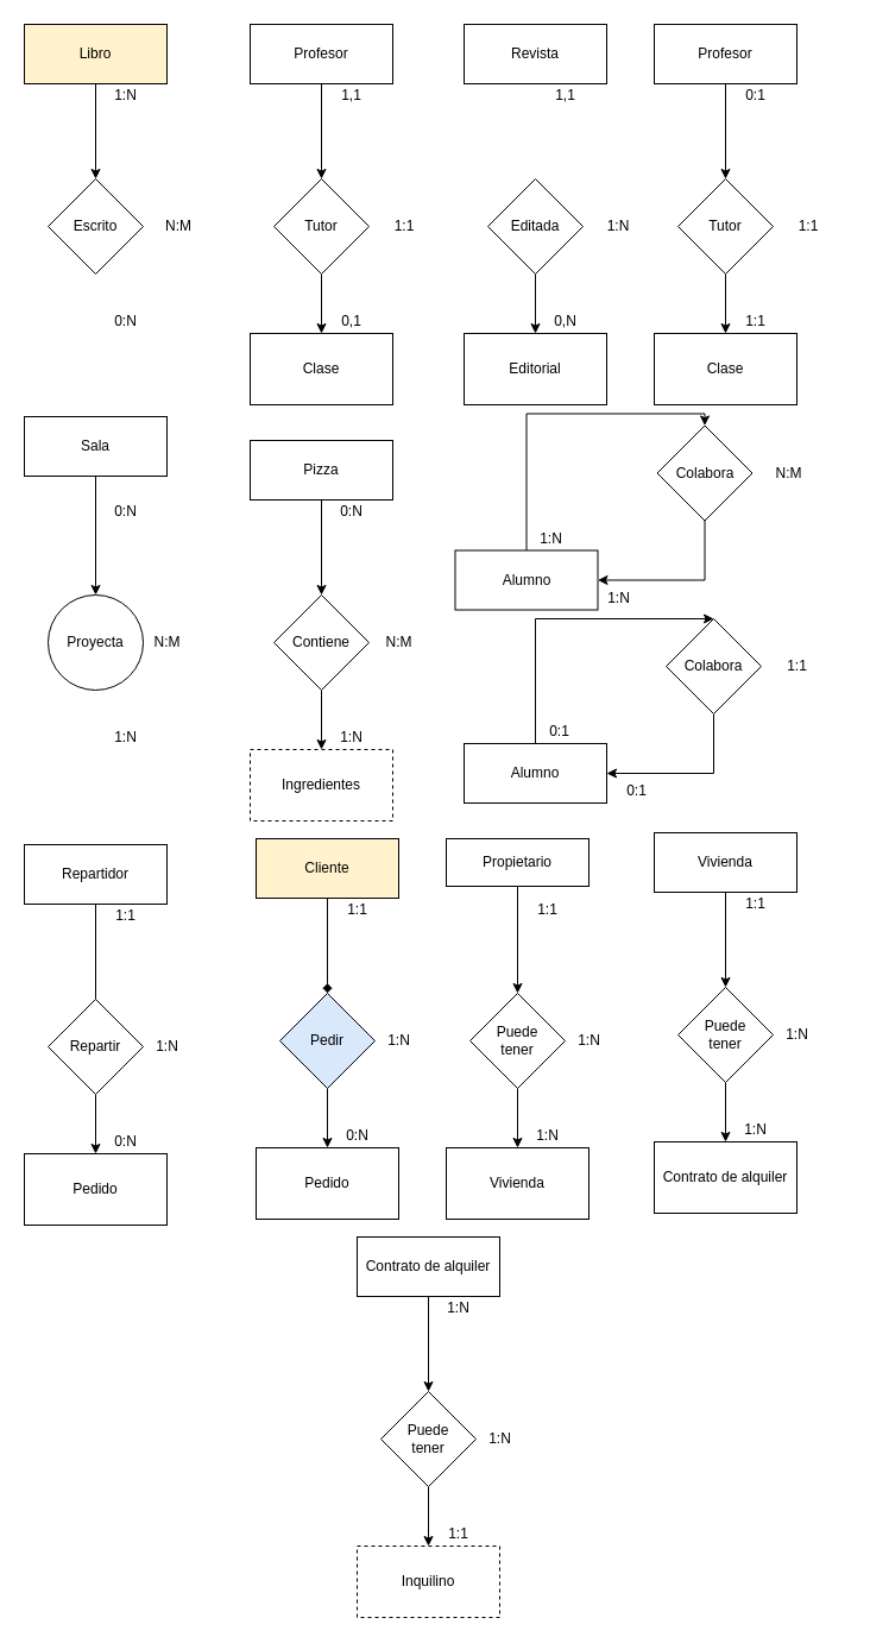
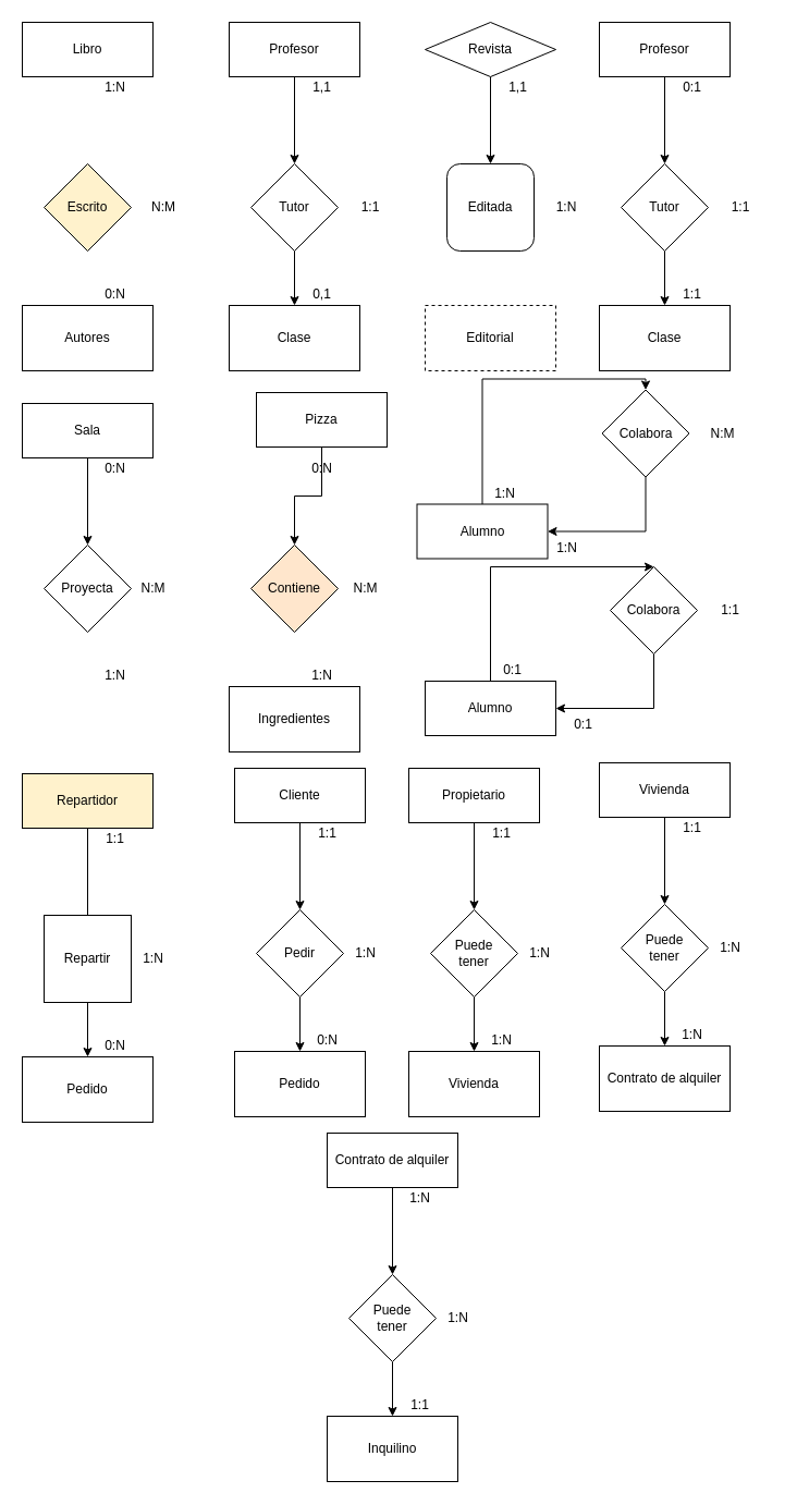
- <mxCell id="3" value="Libro" style="rounded=0;whiteSpace=wrap;html=1;fillColor=#fff2cc;" parent="1" vertex="1"><mxGeometry x="20" y="20" width="120" height="50" as="geometry" /></mxCell>
+ <mxCell id="3" value="Libro" style="rounded=0;whiteSpace=wrap;html=1;" parent="1" vertex="1"><mxGeometry x="20" y="20" width="120" height="50" as="geometry" /></mxCell>
- <mxCell id="18" value="Revista" style="rounded=0;whiteSpace=wrap;html=1;" parent="1" vertex="1"><mxGeometry x="390" y="20" width="120" height="50" as="geometry" /></mxCell>
+ <mxCell id="18" value="Revista" style="rhombus;whiteSpace=wrap;html=1;" parent="1" vertex="1"><mxGeometry x="390" y="20" width="120" height="50" as="geometry" /></mxCell>
- <mxCell id="2" style="edgeStyle=orthogonalEdgeStyle;rounded=0;orthogonalLoop=1;jettySize=auto;html=1;exitX=0.5;exitY=1;exitDx=0;exitDy=0;entryX=0.5;entryY=0;entryDx=0;entryDy=0;" parent="1" source="3" target="5" edge="1"><mxGeometry relative="1" as="geometry" /></mxCell>
+ <mxCell id="17" style="edgeStyle=orthogonalEdgeStyle;rounded=0;orthogonalLoop=1;jettySize=auto;html=1;exitX=0.5;exitY=1;exitDx=0;exitDy=0;entryX=0.5;entryY=0;entryDx=0;entryDy=0;" parent="1" source="18" target="21" edge="1"><mxGeometry relative="1" as="geometry" /></mxCell>
- <mxCell id="5" value="Escrito" style="rhombus;whiteSpace=wrap;html=1;" parent="1" vertex="1"><mxGeometry x="40" y="150" width="80" height="80" as="geometry" /></mxCell>
+ <mxCell id="5" value="Escrito" style="rhombus;whiteSpace=wrap;html=1;fillColor=#fff2cc;" parent="1" vertex="1"><mxGeometry x="40" y="150" width="80" height="80" as="geometry" /></mxCell>
- <mxCell id="21" value="Editada" style="rhombus;whiteSpace=wrap;html=1;" parent="1" vertex="1"><mxGeometry x="410" y="150" width="80" height="80" as="geometry" /></mxCell>
+ <mxCell id="21" value="Editada" style="whiteSpace=wrap;html=1;rounded=1;" parent="1" vertex="1"><mxGeometry x="410" y="150" width="80" height="80" as="geometry" /></mxCell>
- <mxCell id="20" style="edgeStyle=orthogonalEdgeStyle;rounded=0;orthogonalLoop=1;jettySize=auto;html=1;exitX=0.5;exitY=1;exitDx=0;exitDy=0;entryX=0.5;entryY=0;entryDx=0;entryDy=0;" parent="1" source="21" target="19" edge="1"><mxGeometry relative="1" as="geometry" /></mxCell>
- <mxCell id="23" value="0,N" style="text;html=1;align=center;verticalAlign=middle;resizable=0;points=[];autosize=1;strokeColor=none;fillColor=none;" parent="1" vertex="1"><mxGeometry x="460" y="260" width="30" height="20" as="geometry" /></mxCell>
+ <mxCell id="4" value="Autores" style="rounded=0;whiteSpace=wrap;html=1;" parent="1" vertex="1"><mxGeometry x="20" y="280" width="120" height="60" as="geometry" /></mxCell>
- <mxCell id="19" value="Editorial" style="rounded=0;whiteSpace=wrap;html=1;" parent="1" vertex="1"><mxGeometry x="390" y="280" width="120" height="60" as="geometry" /></mxCell>
+ <mxCell id="19" value="Editorial" style="rounded=0;whiteSpace=wrap;html=1;dashed=1;" parent="1" vertex="1"><mxGeometry x="390" y="280" width="120" height="60" as="geometry" /></mxCell>
- <mxCell id="34" value="Sala" style="rounded=0;whiteSpace=wrap;html=1;" vertex="1" parent="1"><mxGeometry x="20" y="350" width="120" height="50" as="geometry" /></mxCell>
+ <mxCell id="34" value="Sala" style="rounded=0;whiteSpace=wrap;html=1;" vertex="1" parent="1"><mxGeometry x="20" y="370" width="120" height="50" as="geometry" /></mxCell>
- <mxCell id="40" value="Pizza" style="rounded=0;whiteSpace=wrap;html=1;" vertex="1" parent="1"><mxGeometry x="210" y="370" width="120" height="50" as="geometry" /></mxCell>
+ <mxCell id="40" value="Pizza" style="rounded=0;whiteSpace=wrap;html=1;" vertex="1" parent="1"><mxGeometry x="235" y="360" width="120" height="50" as="geometry" /></mxCell>
- <mxCell id="35" value="Proyecta" style="ellipse;whiteSpace=wrap;html=1;" vertex="1" parent="1"><mxGeometry x="40" y="500" width="80" height="80" as="geometry" /></mxCell>
+ <mxCell id="35" value="Proyecta" style="rhombus;whiteSpace=wrap;html=1;" vertex="1" parent="1"><mxGeometry x="40" y="500" width="80" height="80" as="geometry" /></mxCell>
- <mxCell id="43" value="Contiene" style="rhombus;whiteSpace=wrap;html=1;" vertex="1" parent="1"><mxGeometry x="230" y="500" width="80" height="80" as="geometry" /></mxCell>
+ <mxCell id="43" value="Contiene" style="rhombus;whiteSpace=wrap;html=1;fillColor=#ffe6cc;" vertex="1" parent="1"><mxGeometry x="230" y="500" width="80" height="80" as="geometry" /></mxCell>
- <mxCell id="42" style="edgeStyle=orthogonalEdgeStyle;rounded=0;orthogonalLoop=1;jettySize=auto;html=1;exitX=0.5;exitY=1;exitDx=0;exitDy=0;entryX=0.5;entryY=0;entryDx=0;entryDy=0;" edge="1" parent="1" source="43" target="41"><mxGeometry relative="1" as="geometry" /></mxCell>
- <mxCell id="41" value="Ingredientes" style="rounded=0;whiteSpace=wrap;html=1;dashed=1;" vertex="1" parent="1"><mxGeometry x="210" y="630" width="120" height="60" as="geometry" /></mxCell>
+ <mxCell id="41" value="Ingredientes" style="rounded=0;whiteSpace=wrap;html=1;" vertex="1" parent="1"><mxGeometry x="210" y="630" width="120" height="60" as="geometry" /></mxCell>
- <mxCell id="76" value="Propietario" style="rounded=0;whiteSpace=wrap;html=1;" vertex="1" parent="1"><mxGeometry x="375" y="705" width="120" height="40" as="geometry" /></mxCell>
+ <mxCell id="76" value="Propietario" style="rounded=0;whiteSpace=wrap;html=1;" vertex="1" parent="1"><mxGeometry x="375" y="705" width="120" height="50" as="geometry" /></mxCell>
- <mxCell id="68" value="Cliente" style="rounded=0;whiteSpace=wrap;html=1;fillColor=#fff2cc;" vertex="1" parent="1"><mxGeometry x="215" y="705" width="120" height="50" as="geometry" /></mxCell>
+ <mxCell id="68" value="Cliente" style="rounded=0;whiteSpace=wrap;html=1;" vertex="1" parent="1"><mxGeometry x="215" y="705" width="120" height="50" as="geometry" /></mxCell>
- <mxCell id="60" value="Repartidor" style="rounded=0;whiteSpace=wrap;html=1;" vertex="1" parent="1"><mxGeometry x="20" y="710" width="120" height="50" as="geometry" /></mxCell>
+ <mxCell id="60" value="Repartidor" style="rounded=0;whiteSpace=wrap;html=1;fillColor=#fff2cc;" vertex="1" parent="1"><mxGeometry x="20" y="710" width="120" height="50" as="geometry" /></mxCell>
- <mxCell id="67" style="edgeStyle=orthogonalEdgeStyle;rounded=0;orthogonalLoop=1;jettySize=auto;html=1;exitX=0.5;exitY=1;exitDx=0;exitDy=0;entryX=0.5;entryY=0;entryDx=0;entryDy=0;endArrow=diamond;" edge="1" parent="1" source="68" target="71"><mxGeometry relative="1" as="geometry" /></mxCell>
+ <mxCell id="67" style="edgeStyle=orthogonalEdgeStyle;rounded=0;orthogonalLoop=1;jettySize=auto;html=1;exitX=0.5;exitY=1;exitDx=0;exitDy=0;entryX=0.5;entryY=0;entryDx=0;entryDy=0;" edge="1" parent="1" source="68" target="71"><mxGeometry relative="1" as="geometry" /></mxCell>
- <mxCell id="71" value="Pedir" style="rhombus;whiteSpace=wrap;html=1;fillColor=#dae8fc;" vertex="1" parent="1"><mxGeometry x="235" y="835" width="80" height="80" as="geometry" /></mxCell>
+ <mxCell id="71" value="Pedir" style="rhombus;whiteSpace=wrap;html=1;" vertex="1" parent="1"><mxGeometry x="235" y="835" width="80" height="80" as="geometry" /></mxCell>
- <mxCell id="63" value="Repartir" style="rhombus;whiteSpace=wrap;html=1;" vertex="1" parent="1"><mxGeometry x="40" y="840" width="80" height="80" as="geometry" /></mxCell>
+ <mxCell id="63" value="Repartir" style="whiteSpace=wrap;html=1;rounded=0;" vertex="1" parent="1"><mxGeometry x="40" y="840" width="80" height="80" as="geometry" /></mxCell>
- <mxCell id="93" value="Inquilino" style="rounded=0;whiteSpace=wrap;html=1;dashed=1;" vertex="1" parent="1"><mxGeometry x="300" y="1300" width="120" height="60" as="geometry" /></mxCell>
+ <mxCell id="93" value="Inquilino" style="rounded=0;whiteSpace=wrap;html=1;" vertex="1" parent="1"><mxGeometry x="300" y="1300" width="120" height="60" as="geometry" /></mxCell>
